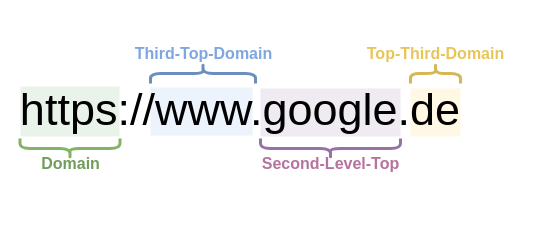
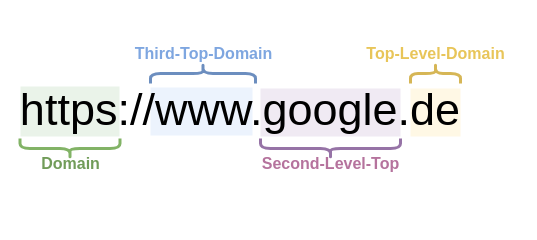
- <mxCell id="14" value="&lt;span style=&quot;font-size: 16px;&quot;&gt;&lt;b&gt;&lt;font color=&quot;#e8c559&quot;&gt;Top-Third-Domain&lt;/font&gt;&lt;/b&gt;&lt;/span&gt;" style="text;html=1;align=center;verticalAlign=middle;resizable=0;points=[];autosize=1;strokeColor=none;fillColor=none;fontColor=#7EA6E0;" vertex="1" parent="1"><mxGeometry x="355" y="38" width="160" height="30" as="geometry" /></mxCell>
+ <mxCell id="14" value="&lt;span style=&quot;font-size: 16px;&quot;&gt;&lt;b&gt;&lt;font color=&quot;#e8c559&quot;&gt;Top-Level-Domain&lt;/font&gt;&lt;/b&gt;&lt;/span&gt;" style="text;html=1;align=center;verticalAlign=middle;resizable=0;points=[];autosize=1;strokeColor=none;fillColor=none;fontColor=#7EA6E0;" vertex="1" parent="1"><mxGeometry x="355" y="38" width="160" height="30" as="geometry" /></mxCell>
